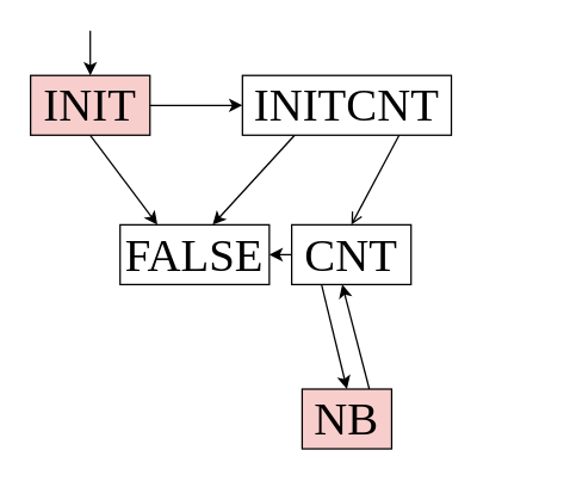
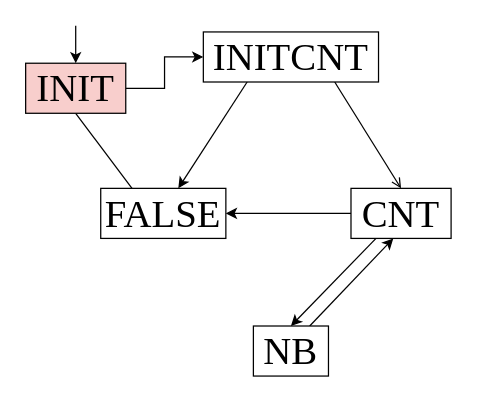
- <mxCell id="7" value="INITCNT" style="rounded=0;whiteSpace=wrap;html=1;fontFamily=Times New Roman;fontSize=31;" parent="1" vertex="1"><mxGeometry x="162" y="50" width="140" height="40" as="geometry" /></mxCell>
+ <mxCell id="7" value="INITCNT" style="rounded=0;whiteSpace=wrap;html=1;fontFamily=Times New Roman;fontSize=31;" parent="1" vertex="1"><mxGeometry x="162" y="25" width="140" height="40" as="geometry" /></mxCell>
- <mxCell id="3" style="edgeStyle=none;rounded=0;orthogonalLoop=1;jettySize=auto;html=1;exitX=0.5;exitY=1;exitDx=0;exitDy=0;entryX=0.25;entryY=0;entryDx=0;entryDy=0;" parent="1" source="4" target="8" edge="1"><mxGeometry relative="1" as="geometry" /></mxCell>
+ <mxCell id="3" style="edgeStyle=none;rounded=0;orthogonalLoop=1;jettySize=auto;html=1;exitX=0.5;exitY=1;exitDx=0;exitDy=0;entryX=0.25;entryY=0;entryDx=0;entryDy=0;endArrow=none;" parent="1" source="4" target="8" edge="1"><mxGeometry relative="1" as="geometry" /></mxCell>
- <mxCell id="11" value="CNT" style="rounded=0;whiteSpace=wrap;html=1;fontFamily=Times New Roman;fontSize=31;" parent="1" vertex="1"><mxGeometry x="195" y="150" width="80" height="40" as="geometry" /></mxCell>
+ <mxCell id="11" value="CNT" style="rounded=0;whiteSpace=wrap;html=1;fontFamily=Times New Roman;fontSize=31;" parent="1" vertex="1"><mxGeometry x="280" y="150" width="80" height="40" as="geometry" /></mxCell>
- <mxCell id="13" value="NB" style="rounded=0;whiteSpace=wrap;html=1;fontFamily=Times New Roman;fontSize=31;fillColor=#f8cecc;" parent="1" vertex="1"><mxGeometry x="202" y="260" width="60" height="40" as="geometry" /></mxCell>
+ <mxCell id="13" value="NB" style="rounded=0;whiteSpace=wrap;html=1;fontFamily=Times New Roman;fontSize=31;" parent="1" vertex="1"><mxGeometry x="202" y="260" width="60" height="40" as="geometry" /></mxCell>
